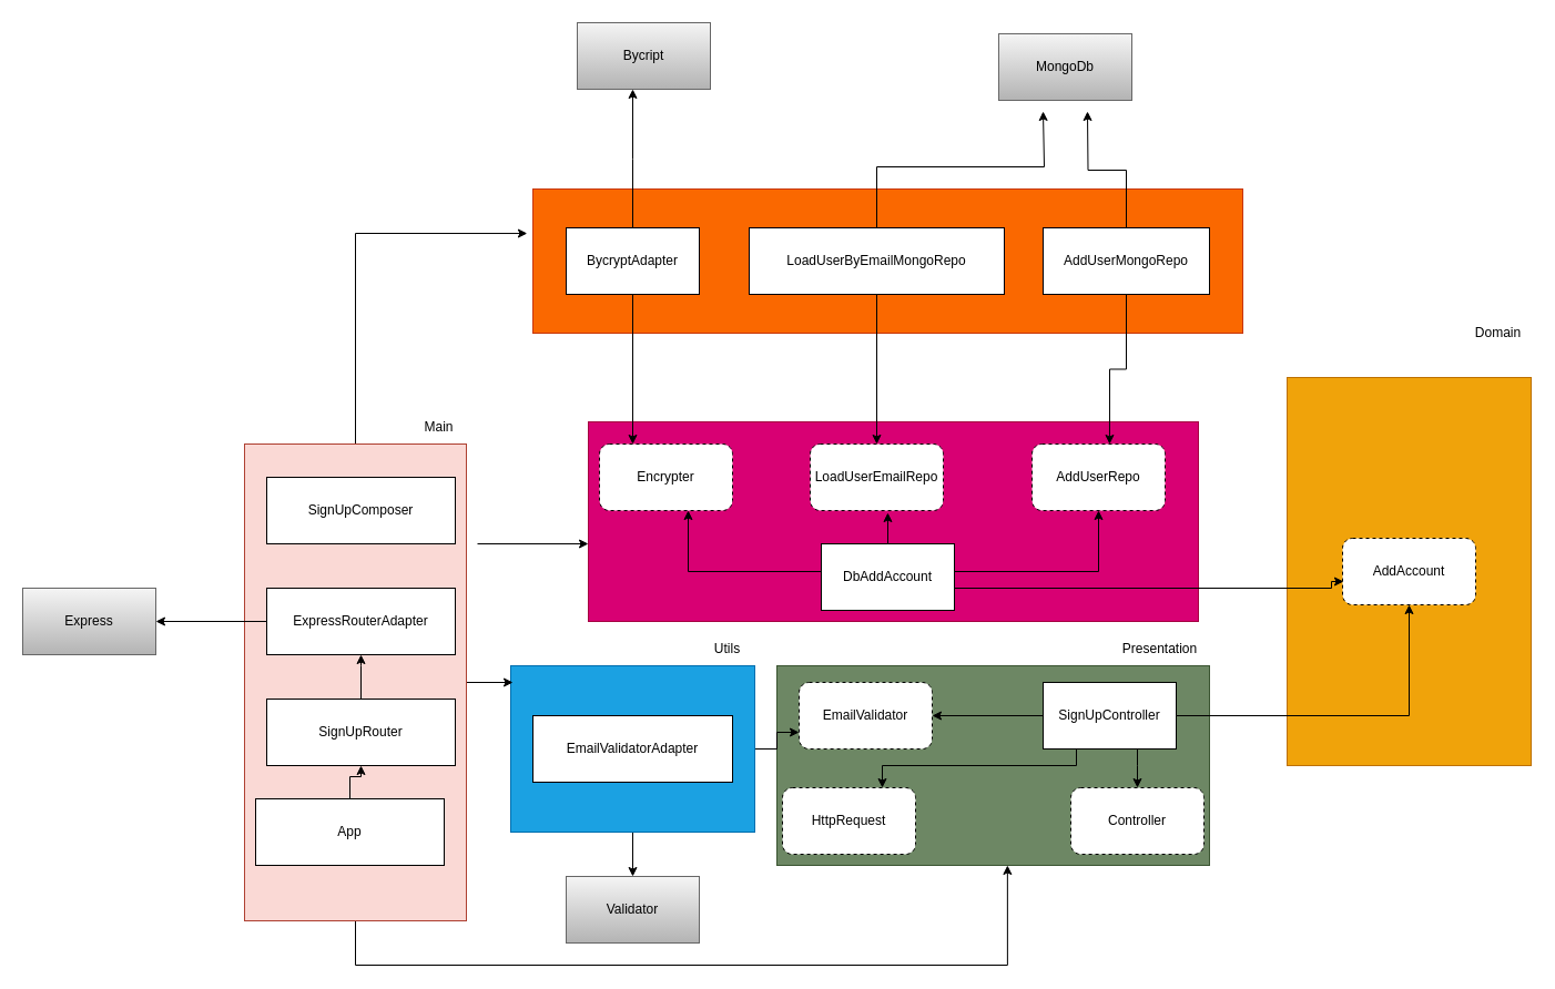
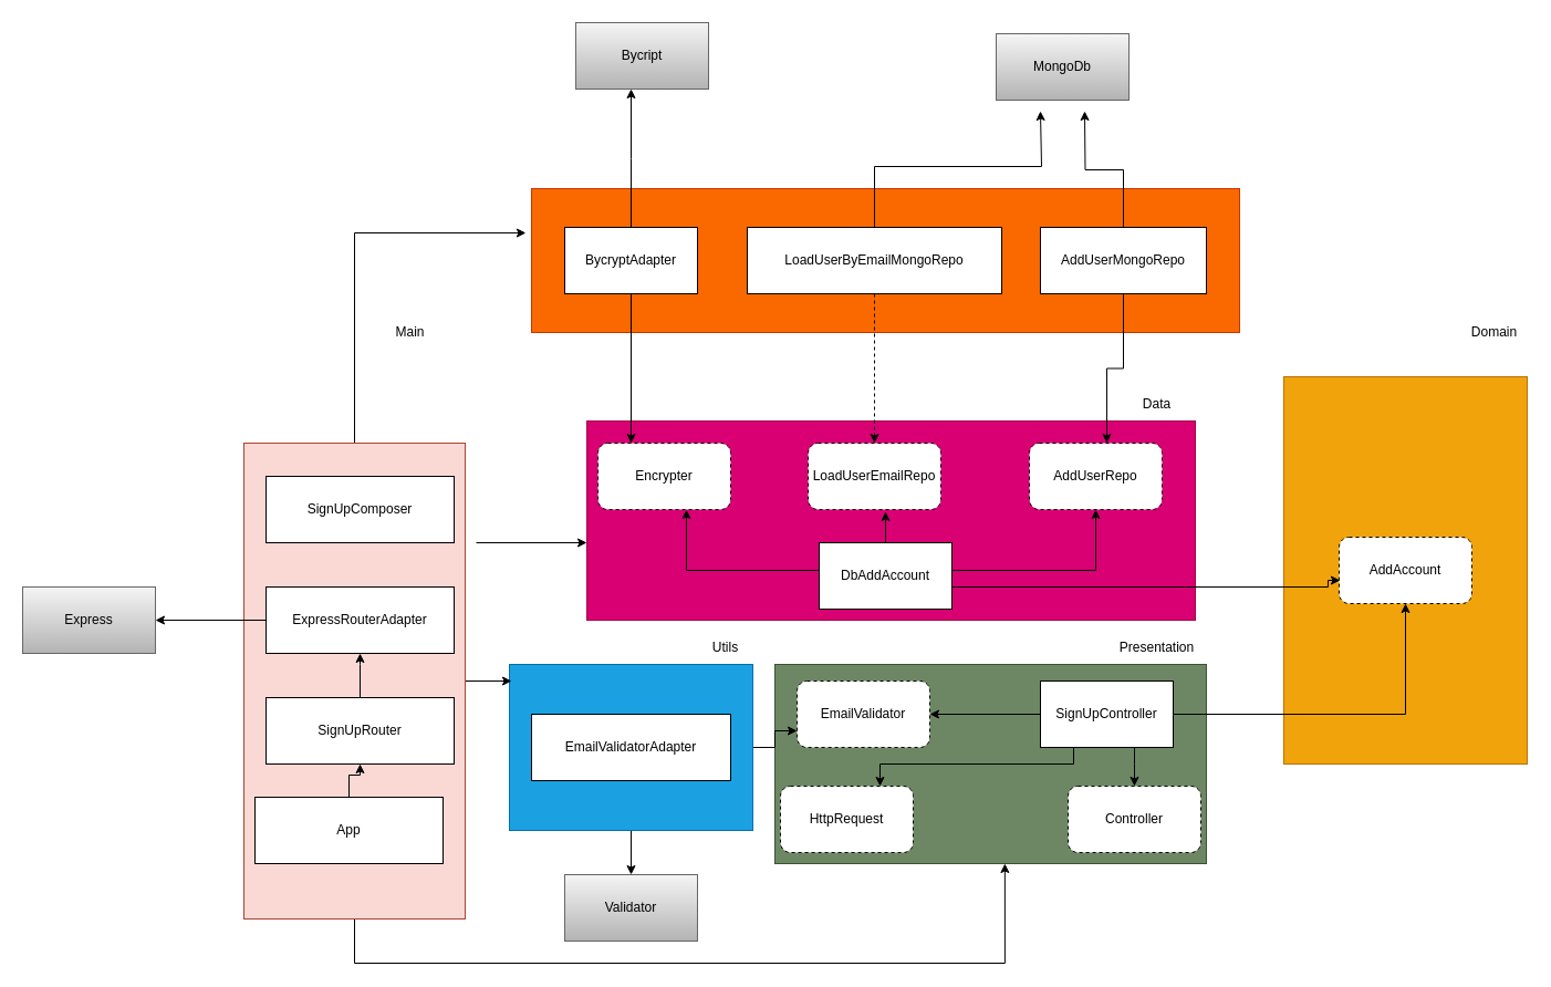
- <mxCell id="49" style="edgeStyle=orthogonalEdgeStyle;rounded=0;orthogonalLoop=1;jettySize=auto;html=1;entryX=0.5;entryY=0;entryDx=0;entryDy=0;" edge="1" parent="1" source="51" target="6"><mxGeometry relative="1" as="geometry" /></mxCell>
+ <mxCell id="49" style="edgeStyle=orthogonalEdgeStyle;rounded=0;orthogonalLoop=1;jettySize=auto;html=1;entryX=0.5;entryY=0;entryDx=0;entryDy=0;dashed=1;" edge="1" parent="1" source="51" target="6"><mxGeometry relative="1" as="geometry" /></mxCell>
+ <mxCell id="4" value="Data" style="text;html=1;align=center;verticalAlign=middle;resizable=0;points=[];autosize=1;strokeColor=none;fillColor=none;" vertex="1" parent="1"><mxGeometry x="1020" y="350" width="50" height="30" as="geometry" /></mxCell>
- <mxCell id="36" value="Main" style="text;html=1;align=center;verticalAlign=middle;resizable=0;points=[];autosize=1;strokeColor=none;fillColor=none;" vertex="1" parent="1"><mxGeometry x="370" y="370" width="50" height="30" as="geometry" /></mxCell>
+ <mxCell id="36" value="Main" style="text;html=1;align=center;verticalAlign=middle;resizable=0;points=[];autosize=1;strokeColor=none;fillColor=none;" vertex="1" parent="1"><mxGeometry x="345" y="285" width="50" height="30" as="geometry" /></mxCell>
